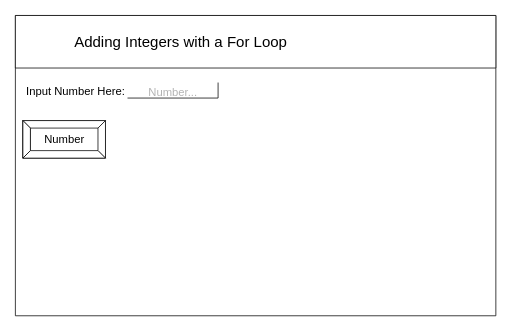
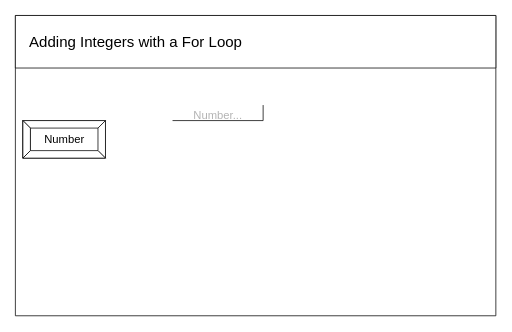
- <mxCell id="7" value="&lt;font color=&quot;#000000&quot; style=&quot;font-size: 20px&quot;&gt;Adding Integers with a For Loop&lt;/font&gt;" style="text;html=1;align=center;verticalAlign=middle;resizable=0;points=[];autosize=1;strokeColor=none;fillColor=none;fontSize=15;fontColor=#B3B3B3;" vertex="1" parent="1"><mxGeometry x="90" y="40" width="300" height="30" as="geometry" /></mxCell>
+ <mxCell id="7" value="&lt;font color=&quot;#000000&quot; style=&quot;font-size: 20px&quot;&gt;Adding Integers with a For Loop&lt;/font&gt;" style="text;html=1;align=center;verticalAlign=middle;resizable=0;points=[];autosize=1;strokeColor=none;fillColor=none;fontSize=15;fontColor=#B3B3B3;" vertex="1" parent="1"><mxGeometry x="30" y="40" width="300" height="30" as="geometry" /></mxCell>
- <mxCell id="5" value="Input Number Here:" style="text;html=1;align=center;verticalAlign=middle;resizable=0;points=[];autosize=1;strokeColor=none;fillColor=none;fontSize=15;" parent="1" vertex="1"><mxGeometry x="30" y="110" width="140" height="20" as="geometry" /></mxCell>
- <mxCell id="4" value="&lt;font style=&quot;font-size: 15px&quot; color=&quot;#b3b3b3&quot;&gt;Number...&lt;/font&gt;" style="shape=partialRectangle;whiteSpace=wrap;html=1;top=0;left=0;fillColor=none;fontSize=20;" parent="1" vertex="1"><mxGeometry x="170" y="110" width="120" height="20" as="geometry" /></mxCell>
+ <mxCell id="4" value="&lt;font style=&quot;font-size: 15px&quot; color=&quot;#b3b3b3&quot;&gt;Number...&lt;/font&gt;" style="shape=partialRectangle;whiteSpace=wrap;html=1;top=0;left=0;fillColor=none;fontSize=20;" parent="1" vertex="1"><mxGeometry x="230" y="140" width="120" height="20" as="geometry" /></mxCell>
